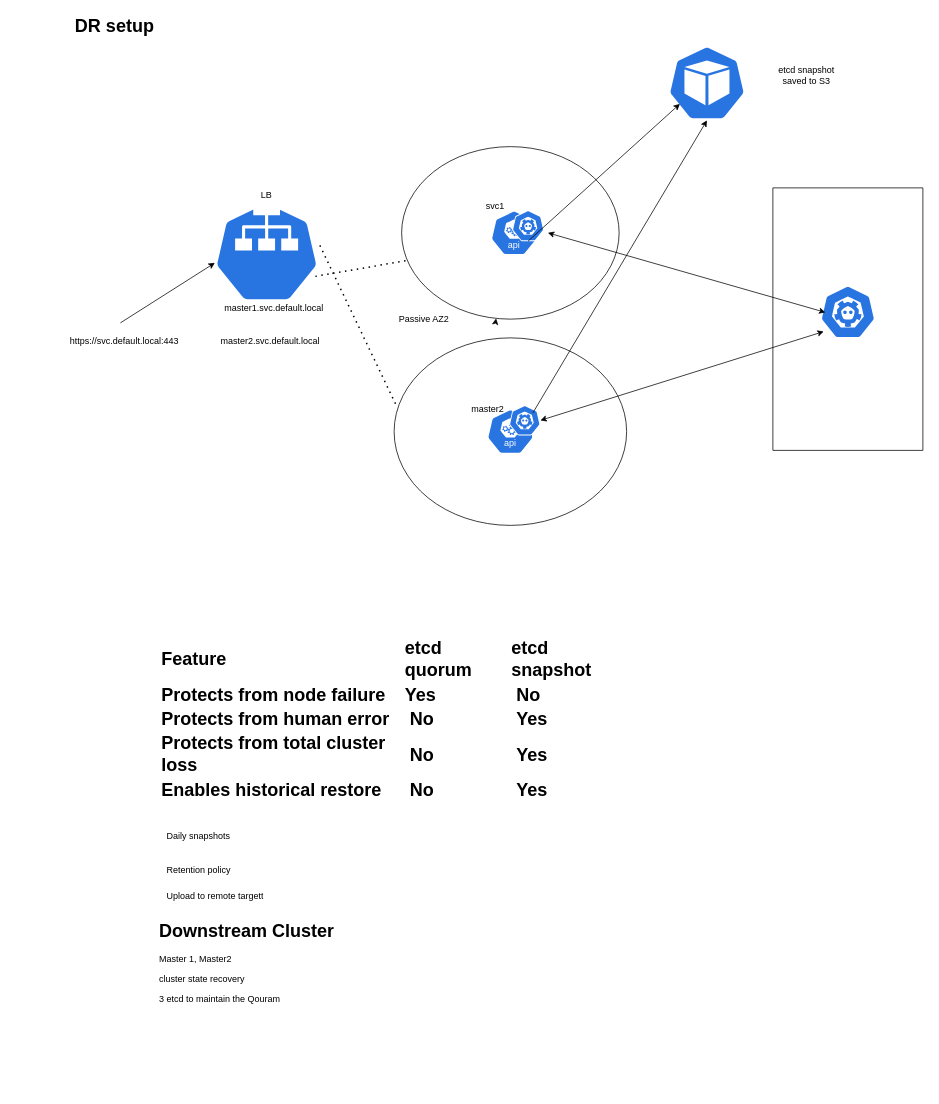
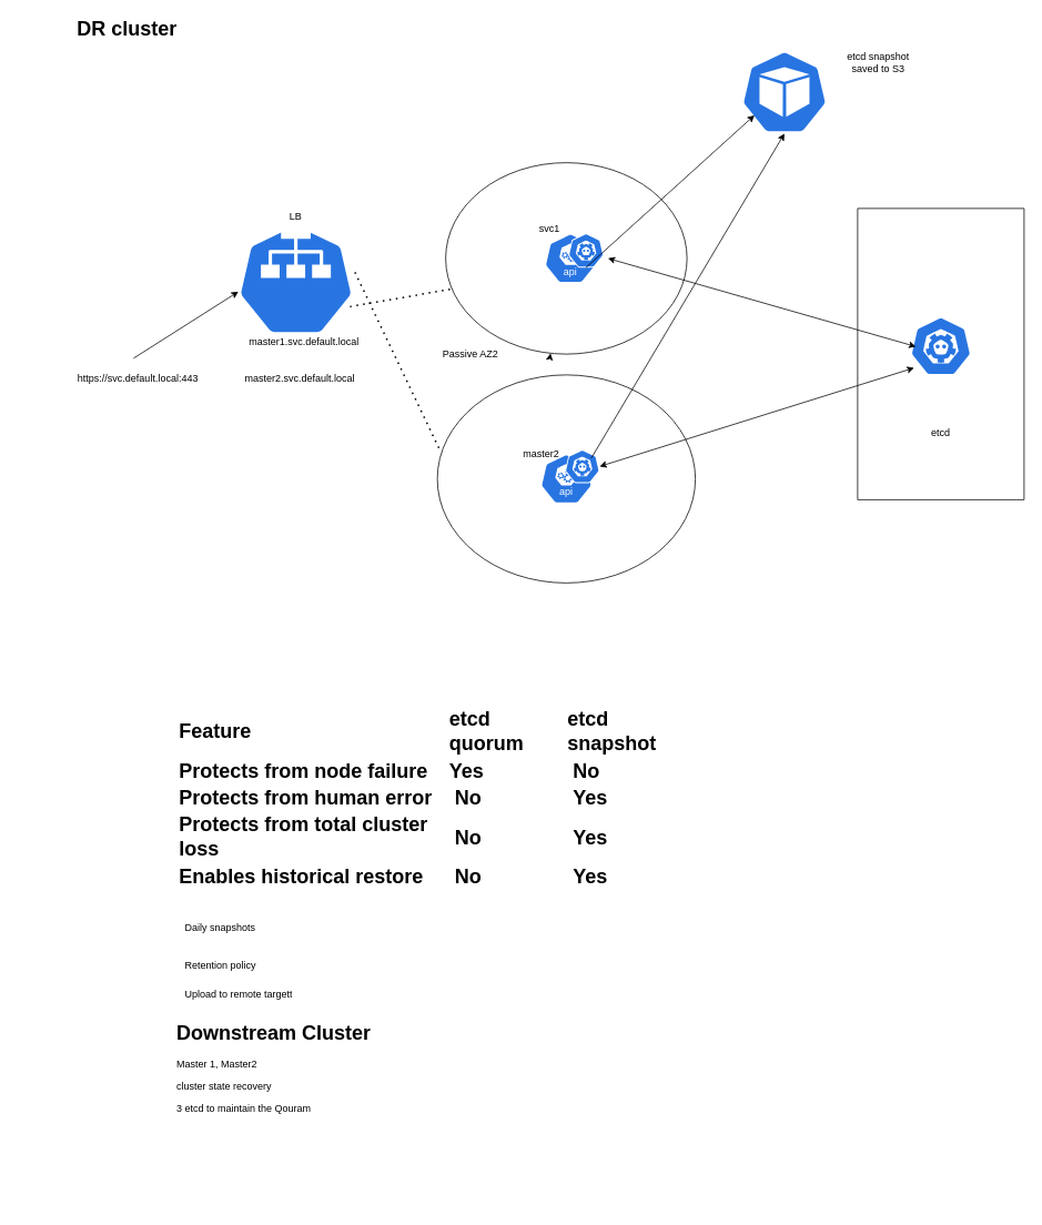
- <mxCell id="7" value="&lt;b&gt;&lt;font style=&quot;font-size: 24px;&quot;&gt;DR setup&lt;/font&gt;&lt;/b&gt;" style="text;html=1;align=center;verticalAlign=middle;whiteSpace=wrap;rounded=0;" vertex="1" parent="1"><mxGeometry x="20" y="20" width="265" height="30" as="geometry" /></mxCell>
+ <mxCell id="7" value="&lt;b&gt;&lt;font style=&quot;font-size: 24px;&quot;&gt;DR cluster&lt;/font&gt;&lt;/b&gt;" style="text;html=1;align=center;verticalAlign=middle;whiteSpace=wrap;rounded=0;" vertex="1" parent="1"><mxGeometry x="20" y="20" width="265" height="30" as="geometry" /></mxCell>
- <mxCell id="29" value="etcd snapshot saved to S3" style="text;html=1;align=center;verticalAlign=middle;whiteSpace=wrap;rounded=0;" vertex="1" parent="1"><mxGeometry x="1020" y="85" width="110" height="30" as="geometry" /></mxCell>
+ <mxCell id="29" value="etcd snapshot saved to S3" style="text;html=1;align=center;verticalAlign=middle;whiteSpace=wrap;rounded=0;" vertex="1" parent="1"><mxGeometry x="1000" y="60" width="110" height="30" as="geometry" /></mxCell>
+ <mxCell id="20" value="etcd" style="text;html=1;align=center;verticalAlign=middle;whiteSpace=wrap;rounded=0;" vertex="1" parent="19"><mxGeometry x="70" y="255" width="60" height="30" as="geometry" /></mxCell>
